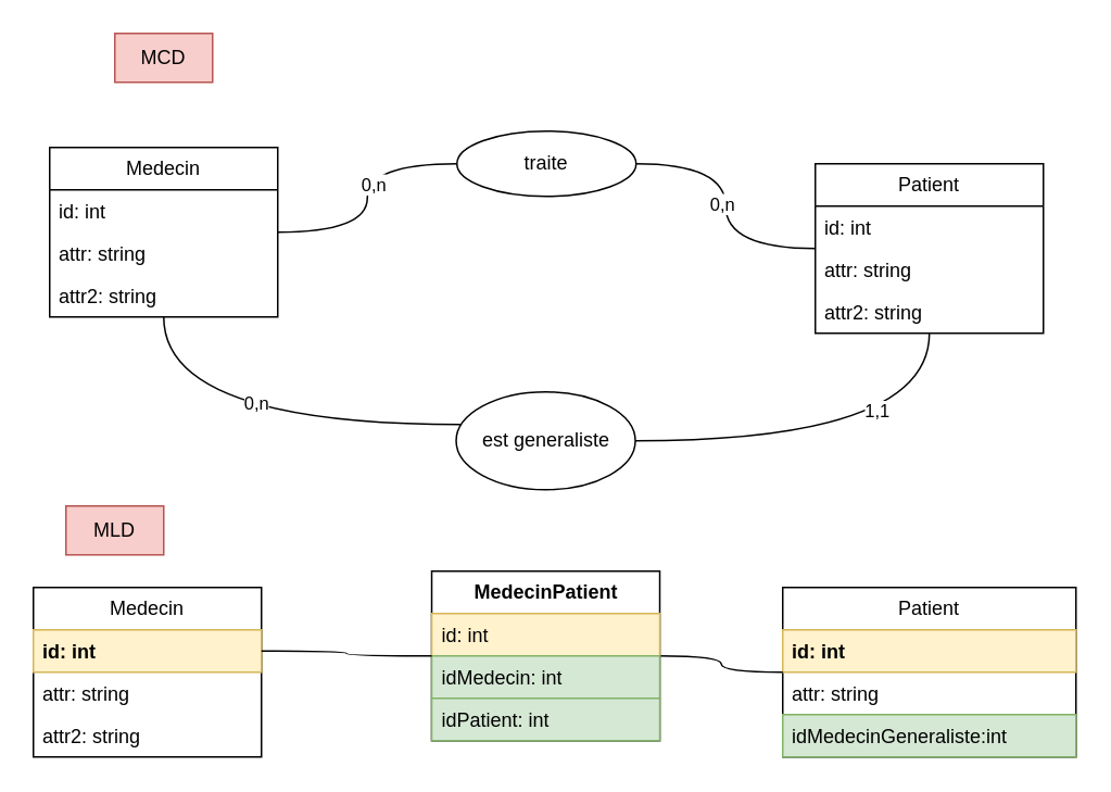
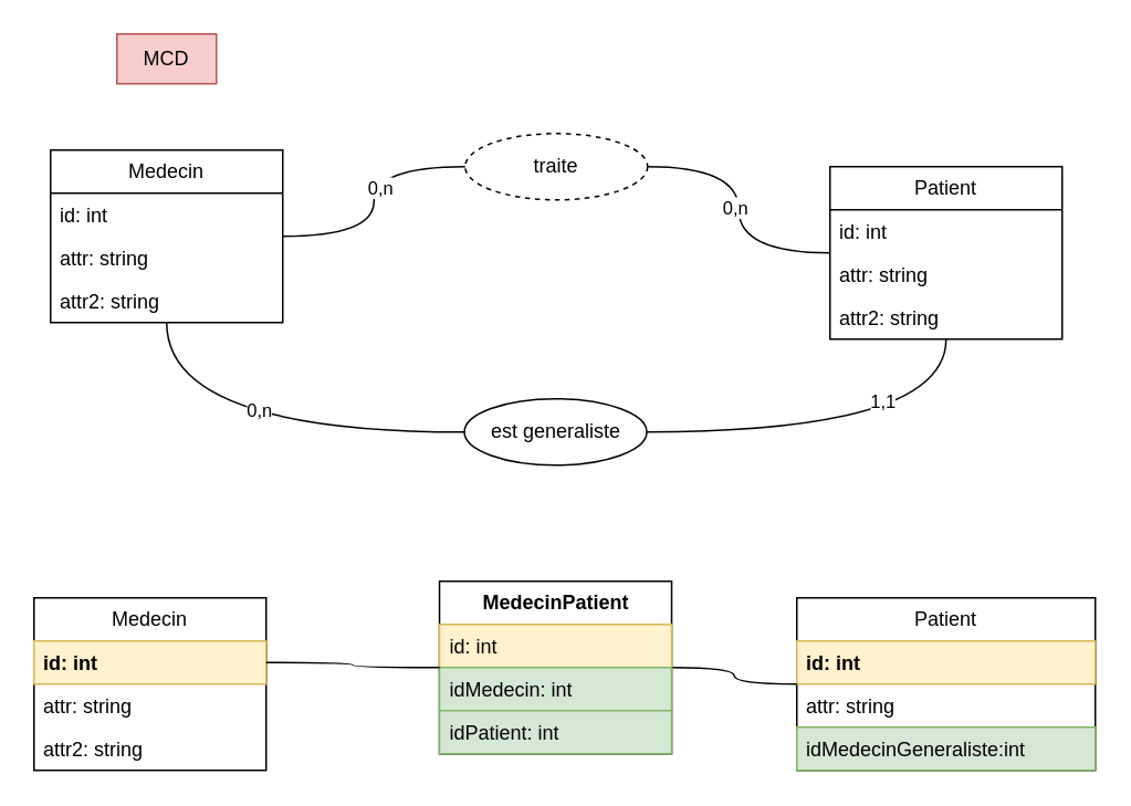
- <mxCell id="6" value="traite" style="ellipse;whiteSpace=wrap;html=1;" vertex="1" parent="1"><mxGeometry x="280" y="80" width="110" height="40" as="geometry" /></mxCell>
+ <mxCell id="6" value="traite" style="ellipse;whiteSpace=wrap;html=1;dashed=1;" vertex="1" parent="1"><mxGeometry x="280" y="80" width="110" height="40" as="geometry" /></mxCell>
- <mxCell id="15" value="est generaliste" style="ellipse;whiteSpace=wrap;html=1;" vertex="1" parent="1"><mxGeometry x="279.52" y="240" width="110" height="60" as="geometry" /></mxCell>
+ <mxCell id="15" value="est generaliste" style="ellipse;whiteSpace=wrap;html=1;" vertex="1" parent="1"><mxGeometry x="279.52" y="240" width="110" height="40" as="geometry" /></mxCell>
- <mxCell id="29" value="MLD" style="text;html=1;align=center;verticalAlign=middle;whiteSpace=wrap;rounded=0;fillColor=#f8cecc;strokeColor=#b85450;" vertex="1" parent="1"><mxGeometry x="40" y="310" width="60" height="30" as="geometry" /></mxCell>
